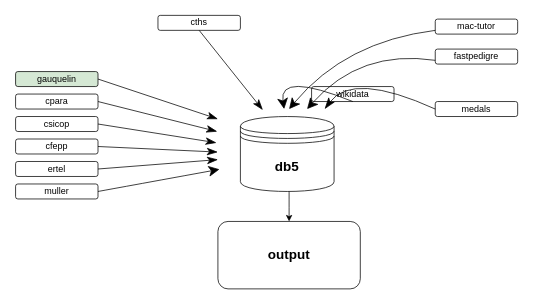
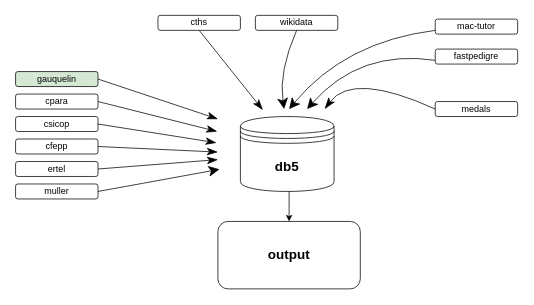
- <mxCell id="9" value="wikidata" style="rounded=1;whiteSpace=wrap;html=1;" parent="1" vertex="1"><mxGeometry x="415" y="115" width="110" height="20" as="geometry" /></mxCell>
+ <mxCell id="9" value="wikidata" style="rounded=1;whiteSpace=wrap;html=1;" parent="1" vertex="1"><mxGeometry x="340" y="20" width="110" height="20" as="geometry" /></mxCell>
